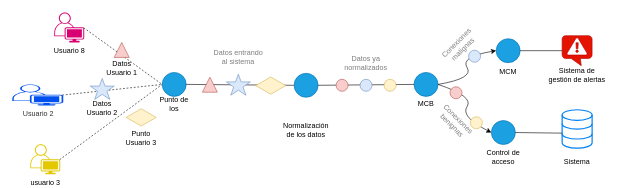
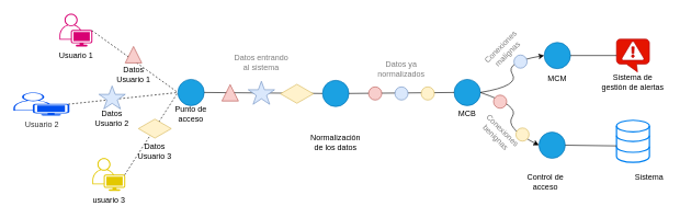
- <mxCell id="2" value="&lt;div&gt;&lt;span style=&quot;color: rgb(0, 0, 0);&quot;&gt;Usuario&lt;/span&gt;&lt;span style=&quot;color: rgb(0, 0, 0);&quot;&gt;&lt;span style=&quot;color: rgb(0, 0, 0);&quot;&gt; &lt;/span&gt;8&lt;/span&gt;&lt;/div&gt;&lt;div&gt;&lt;br&gt;&lt;/div&gt;" style="points=[[0.35,0,0],[0.98,0.51,0],[1,0.71,0],[0.67,1,0],[0,0.795,0],[0,0.65,0]];verticalLabelPosition=bottom;sketch=0;html=1;verticalAlign=top;aspect=fixed;align=center;pointerEvents=1;shape=mxgraph.cisco19.user;fillColor=#d80073;strokeColor=#A50040;fontColor=#ffffff;" vertex="1" parent="1"><mxGeometry x="90" y="20" width="50" height="50" as="geometry" /></mxCell>
+ <mxCell id="2" value="&lt;div&gt;&lt;span style=&quot;color: rgb(0, 0, 0);&quot;&gt;Usuario&lt;/span&gt;&lt;span style=&quot;color: rgb(0, 0, 0);&quot;&gt;&lt;span style=&quot;color: rgb(0, 0, 0);&quot;&gt; &lt;/span&gt;1&lt;/span&gt;&lt;/div&gt;&lt;div&gt;&lt;br&gt;&lt;/div&gt;" style="points=[[0.35,0,0],[0.98,0.51,0],[1,0.71,0],[0.67,1,0],[0,0.795,0],[0,0.65,0]];verticalLabelPosition=bottom;sketch=0;html=1;verticalAlign=top;aspect=fixed;align=center;pointerEvents=1;shape=mxgraph.cisco19.user;fillColor=#d80073;strokeColor=#A50040;fontColor=#ffffff;" vertex="1" parent="1"><mxGeometry x="90" y="20" width="50" height="50" as="geometry" /></mxCell>
- <mxCell id="33" value="&lt;div&gt;Punto de los&lt;/div&gt;" style="text;strokeColor=none;align=center;fillColor=none;html=1;verticalAlign=middle;whiteSpace=wrap;rounded=0;" vertex="1" parent="1"><mxGeometry x="260" y="158" width="60" height="30" as="geometry" /></mxCell>
+ <mxCell id="33" value="&lt;div&gt;Punto de acceso&lt;/div&gt;" style="text;strokeColor=none;align=center;fillColor=none;html=1;verticalAlign=middle;whiteSpace=wrap;rounded=0;" vertex="1" parent="1"><mxGeometry x="260" y="158" width="60" height="30" as="geometry" /></mxCell>
- <mxCell id="32" value="&lt;div&gt;Punto Usuario 3&lt;/div&gt;" style="text;strokeColor=none;align=center;fillColor=none;html=1;verticalAlign=middle;whiteSpace=wrap;rounded=0;" vertex="1" parent="1"><mxGeometry x="205" y="215" width="60" height="30" as="geometry" /></mxCell>
+ <mxCell id="32" value="&lt;div&gt;Datos Usuario 3&lt;/div&gt;" style="text;strokeColor=none;align=center;fillColor=none;html=1;verticalAlign=middle;whiteSpace=wrap;rounded=0;" vertex="1" parent="1"><mxGeometry x="205" y="215" width="60" height="30" as="geometry" /></mxCell>
- <mxCell id="38" value="&lt;div&gt;Control de acceso&lt;/div&gt;" style="text;strokeColor=none;align=center;fillColor=none;html=1;verticalAlign=middle;whiteSpace=wrap;rounded=0;" vertex="1" parent="1"><mxGeometry x="804" y="246.35" width="70" height="30" as="geometry" /></mxCell>
+ <mxCell id="38" value="&lt;div&gt;Control de acceso&lt;/div&gt;" style="text;strokeColor=none;align=center;fillColor=none;html=1;verticalAlign=middle;whiteSpace=wrap;rounded=0;" vertex="1" parent="1"><mxGeometry x="794" y="261.35" width="70" height="30" as="geometry" /></mxCell>
- <mxCell id="4" value="usuario 3" style="points=[[0.35,0,0],[0.98,0.51,0],[1,0.71,0],[0.67,1,0],[0,0.795,0],[0,0.65,0]];verticalLabelPosition=bottom;sketch=0;html=1;verticalAlign=top;aspect=fixed;align=center;pointerEvents=1;shape=mxgraph.cisco19.user;fillColor=#e3c800;strokeColor=#B09500;fontColor=#000000;" vertex="1" parent="1"><mxGeometry x="50" y="240" width="50" height="50" as="geometry" /></mxCell>
+ <mxCell id="4" value="usuario 3" style="points=[[0.35,0,0],[0.98,0.51,0],[1,0.71,0],[0.67,1,0],[0,0.795,0],[0,0.65,0]];verticalLabelPosition=bottom;sketch=0;html=1;verticalAlign=top;aspect=fixed;align=center;pointerEvents=1;shape=mxgraph.cisco19.user;fillColor=#e3c800;strokeColor=#B09500;fontColor=#000000;" vertex="1" parent="1"><mxGeometry x="140" y="240" width="50" height="50" as="geometry" /></mxCell>
- <mxCell id="39" value="Sistema" style="text;strokeColor=none;align=center;fillColor=none;html=1;verticalAlign=middle;whiteSpace=wrap;rounded=0;" vertex="1" parent="1"><mxGeometry x="927" y="255.25" width="70" height="30" as="geometry" /></mxCell>
+ <mxCell id="39" value="Sistema" style="text;strokeColor=none;align=center;fillColor=none;html=1;verticalAlign=middle;whiteSpace=wrap;rounded=0;" vertex="1" parent="1"><mxGeometry x="952" y="255.25" width="70" height="30" as="geometry" /></mxCell>
